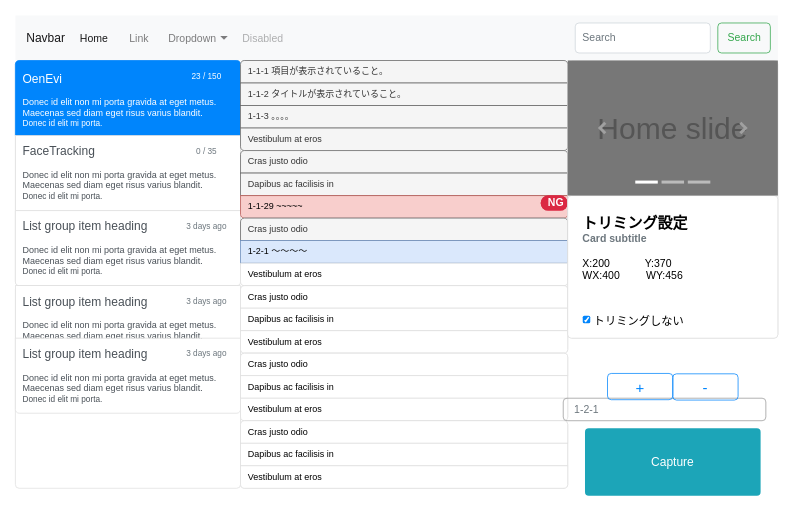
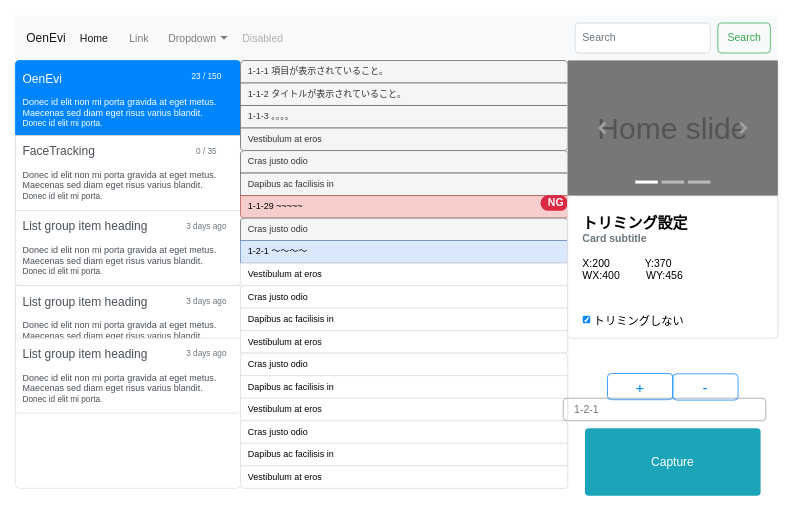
- <mxCell id="2" value="Navbar" style="html=1;shadow=0;dashed=0;fillColor=#F8F9FA;strokeColor=none;fontSize=16;fontColor=#181819;align=left;spacing=15;" vertex="1" parent="1"><mxGeometry x="20" y="20" width="1016" height="60" as="geometry" /></mxCell>
+ <mxCell id="2" value="OenEvi" style="html=1;shadow=0;dashed=0;fillColor=#F8F9FA;strokeColor=none;fontSize=16;fontColor=#181819;align=left;spacing=15;" vertex="1" parent="1"><mxGeometry x="20" y="20" width="1016" height="60" as="geometry" /></mxCell>
